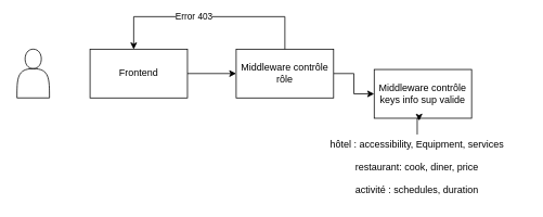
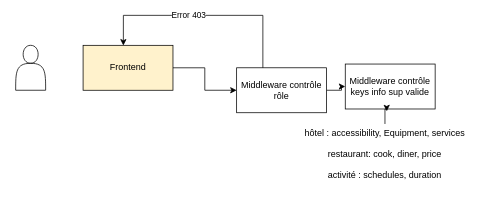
- <mxCell id="3" value="Frontend" style="rounded=0;whiteSpace=wrap;html=1;" parent="1" vertex="1"><mxGeometry x="110" y="60" width="120" height="60" as="geometry" /></mxCell>
+ <mxCell id="3" value="Frontend" style="rounded=0;whiteSpace=wrap;html=1;fillColor=#fff2cc;" parent="1" vertex="1"><mxGeometry x="110" y="60" width="120" height="60" as="geometry" /></mxCell>
- <mxCell id="6" value="Middleware contrôle rôle" style="rounded=0;whiteSpace=wrap;html=1;" parent="1" vertex="1"><mxGeometry x="290" y="60" width="120" height="60" as="geometry" /></mxCell>
+ <mxCell id="6" value="Middleware contrôle rôle" style="rounded=0;whiteSpace=wrap;html=1;" parent="1" vertex="1"><mxGeometry x="315" y="90" width="120" height="60" as="geometry" /></mxCell>
